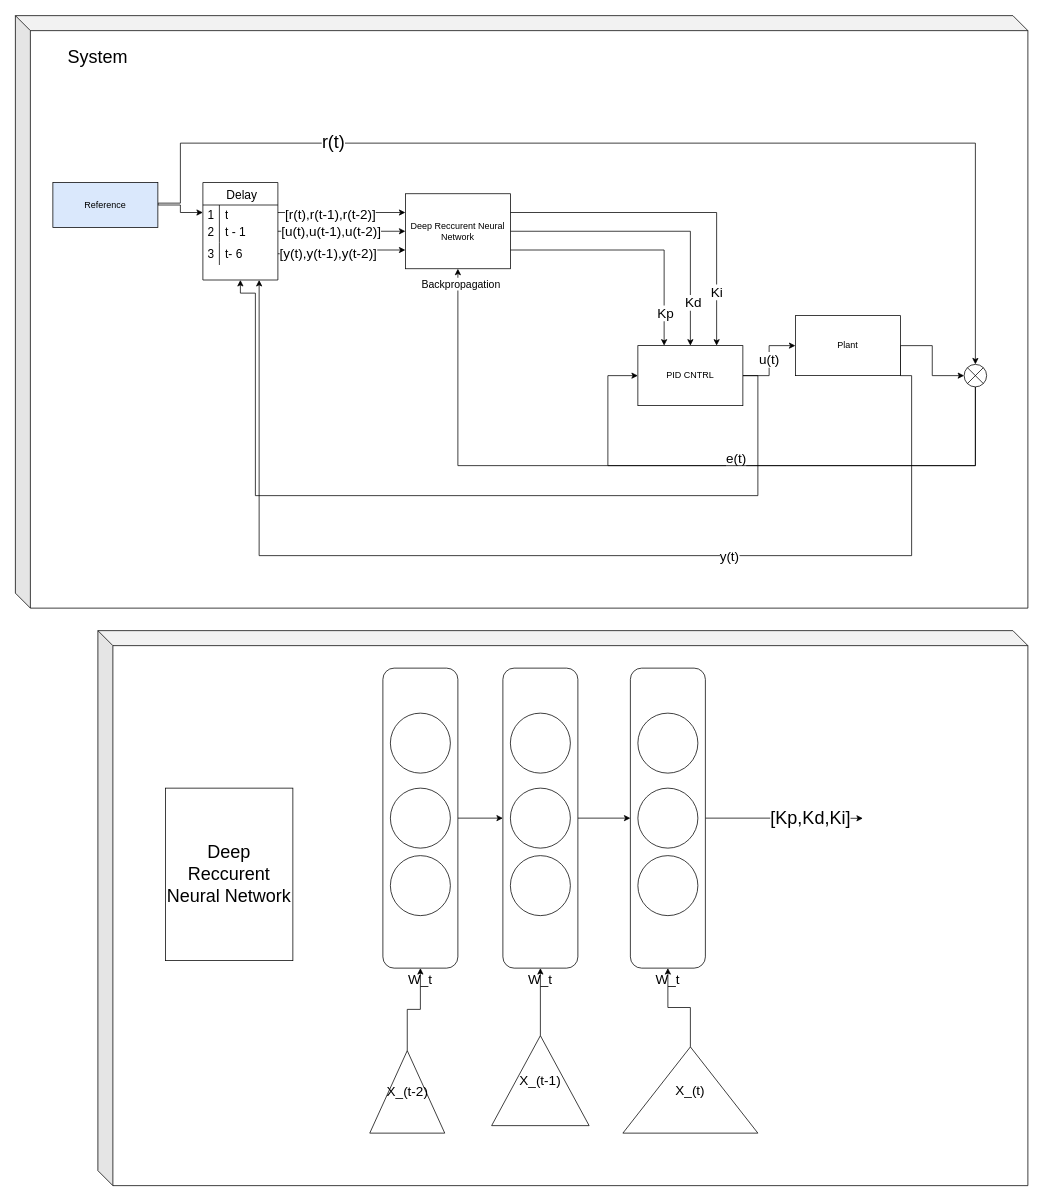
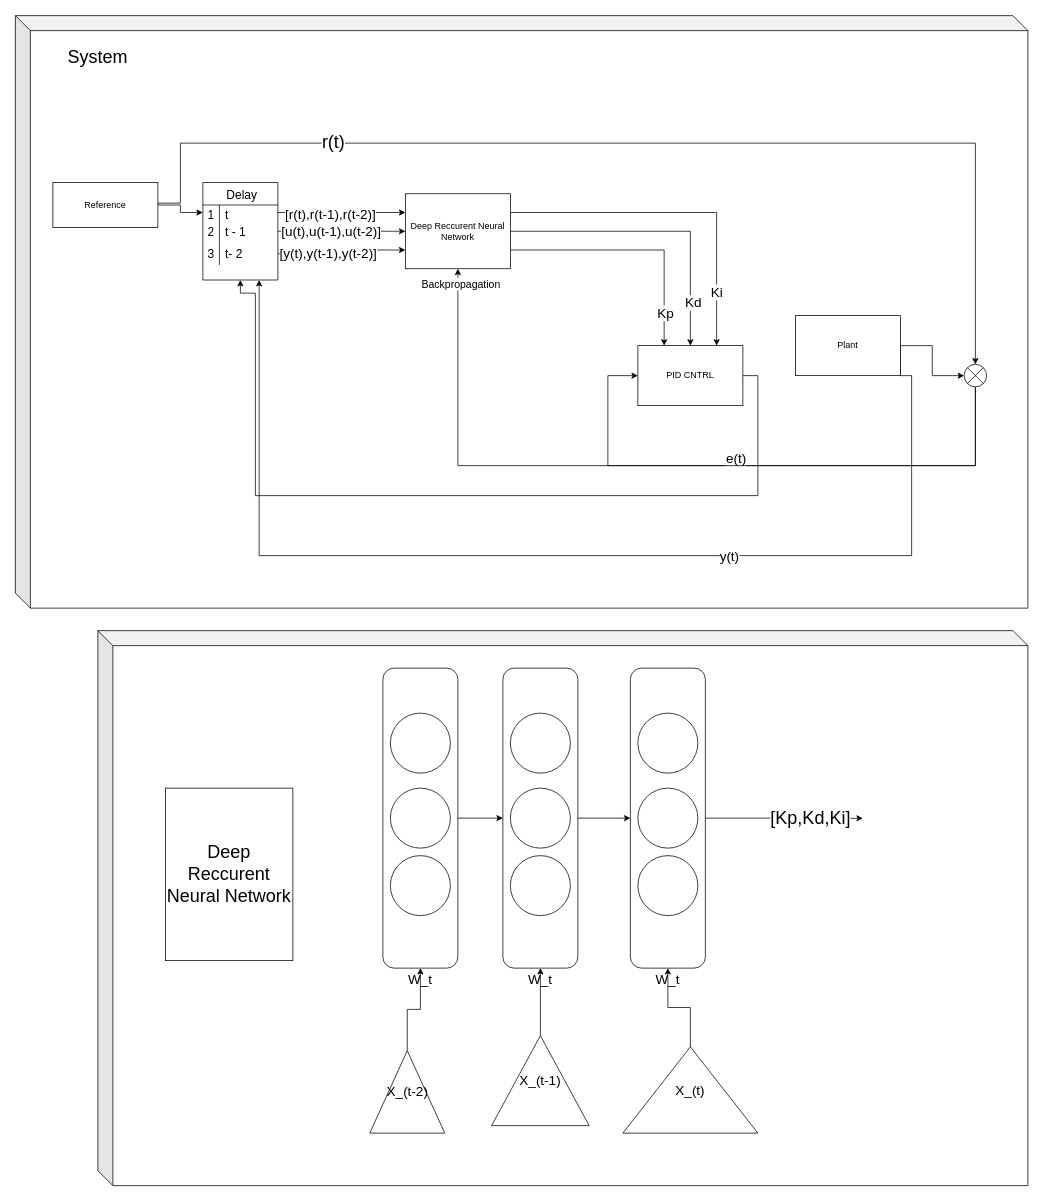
- <mxCell id="20" value="Reference" style="rounded=0;whiteSpace=wrap;html=1;fillColor=#dae8fc;" vertex="1" parent="1"><mxGeometry x="70" y="242.5" width="140" height="60" as="geometry" /></mxCell>
+ <mxCell id="20" value="Reference" style="rounded=0;whiteSpace=wrap;html=1;" vertex="1" parent="1"><mxGeometry x="70" y="242.5" width="140" height="60" as="geometry" /></mxCell>
- <mxCell id="36" value="t- 6" style="shape=partialRectangle;html=1;whiteSpace=wrap;connectable=0;fillColor=none;top=0;left=0;bottom=0;right=0;align=left;spacingLeft=6;overflow=hidden;strokeColor=inherit;fontSize=16;" vertex="1" parent="34"><mxGeometry x="22" width="78" height="30" as="geometry"><mxRectangle width="78" height="30" as="alternateBounds" /></mxGeometry></mxCell>
+ <mxCell id="36" value="t- 2" style="shape=partialRectangle;html=1;whiteSpace=wrap;connectable=0;fillColor=none;top=0;left=0;bottom=0;right=0;align=left;spacingLeft=6;overflow=hidden;strokeColor=inherit;fontSize=16;" vertex="1" parent="34"><mxGeometry x="22" width="78" height="30" as="geometry"><mxRectangle width="78" height="30" as="alternateBounds" /></mxGeometry></mxCell>
- <mxCell id="10" value="&lt;font style=&quot;font-size: 18px;&quot;&gt;u(t)&lt;/font&gt;" style="edgeStyle=orthogonalEdgeStyle;rounded=0;orthogonalLoop=1;jettySize=auto;html=1;exitX=1;exitY=0.5;exitDx=0;exitDy=0;" edge="1" parent="1" source="12" target="16"><mxGeometry x="0.015" relative="1" as="geometry"><mxPoint as="offset" /></mxGeometry></mxCell>
